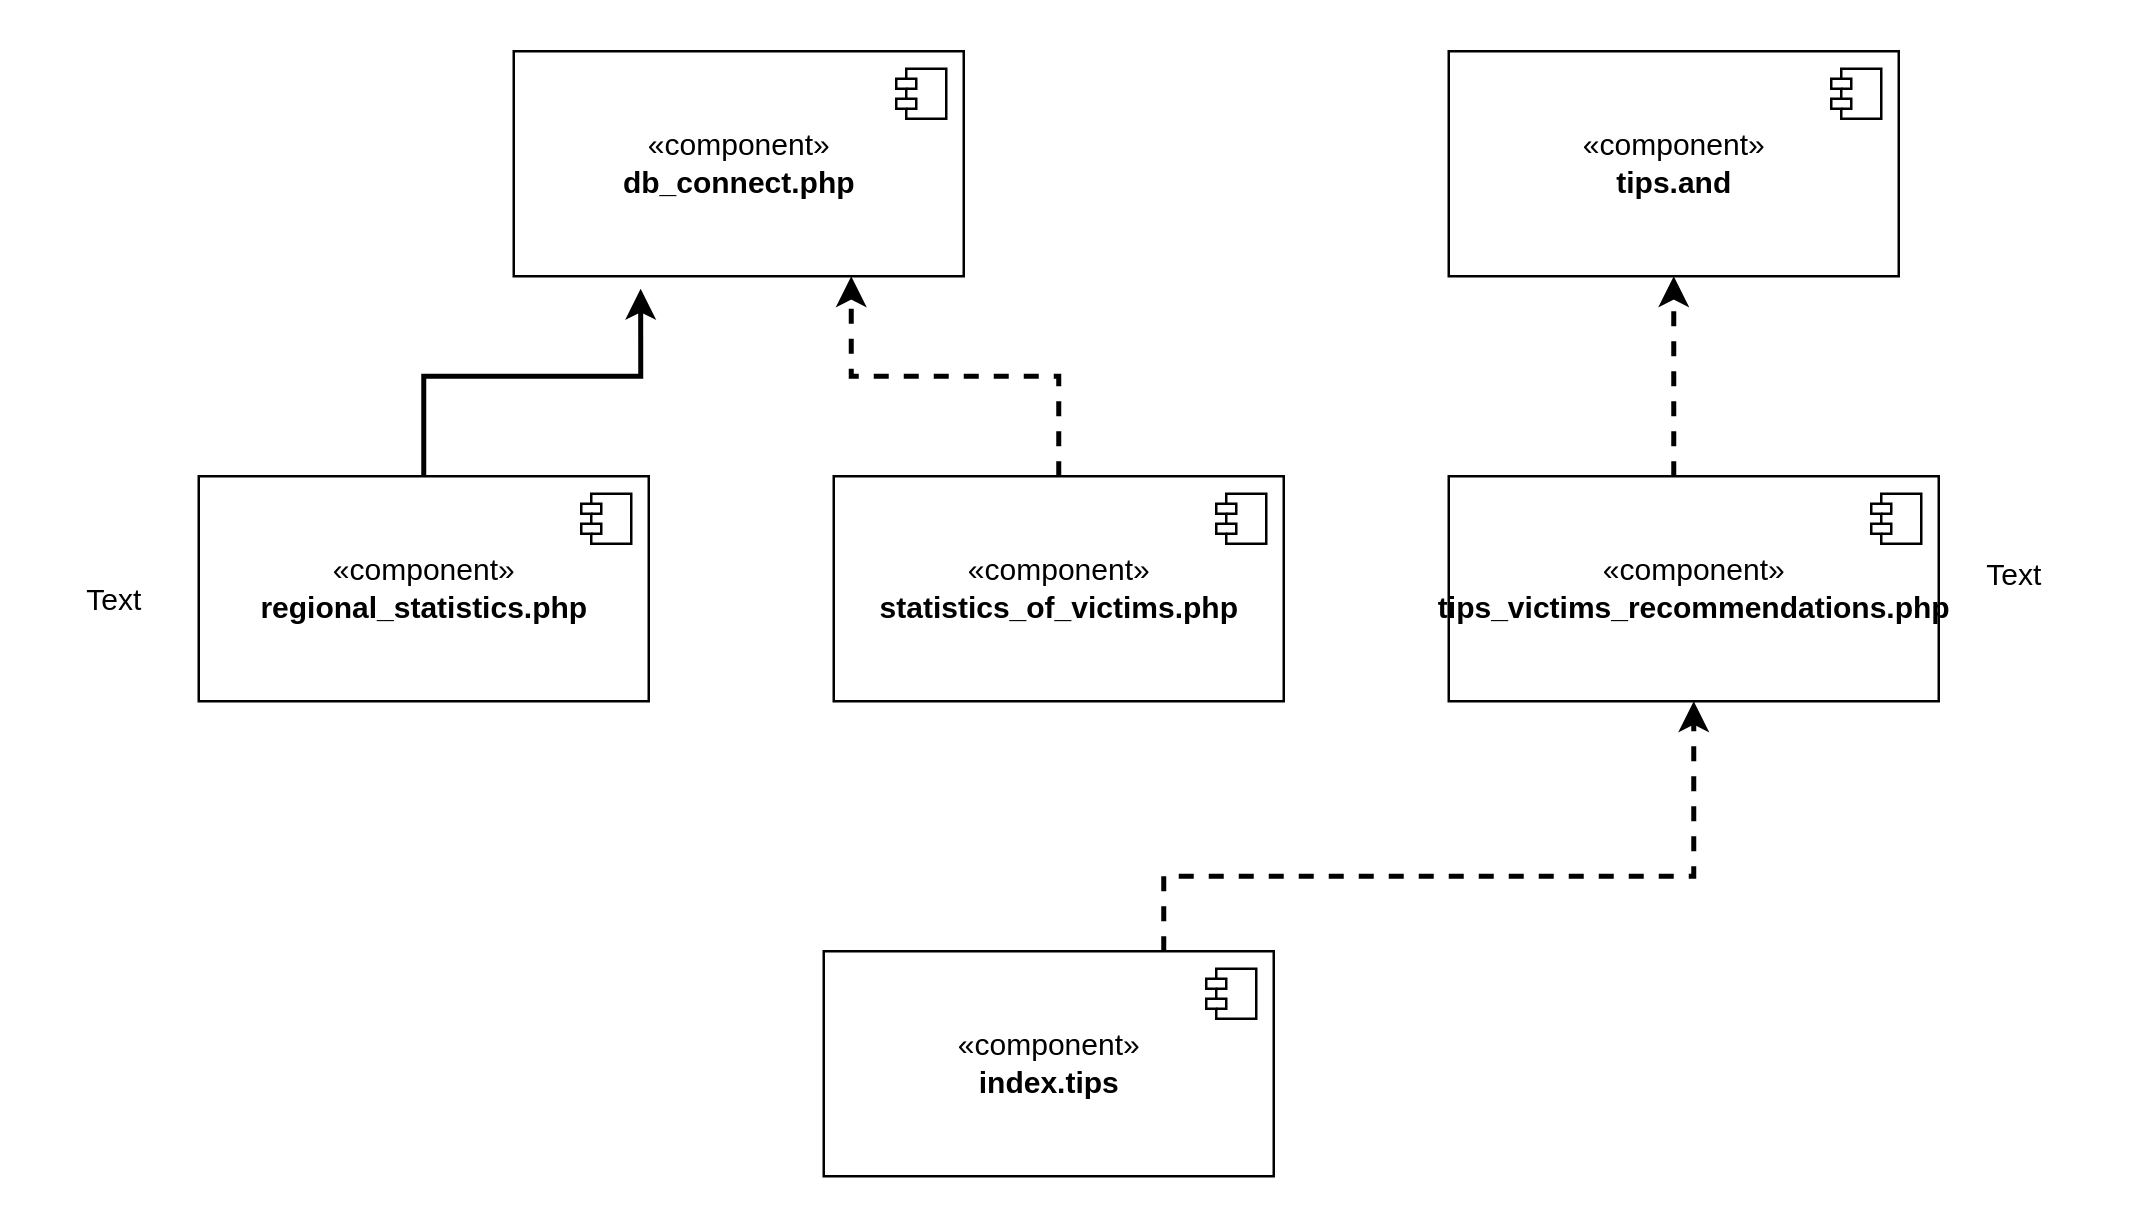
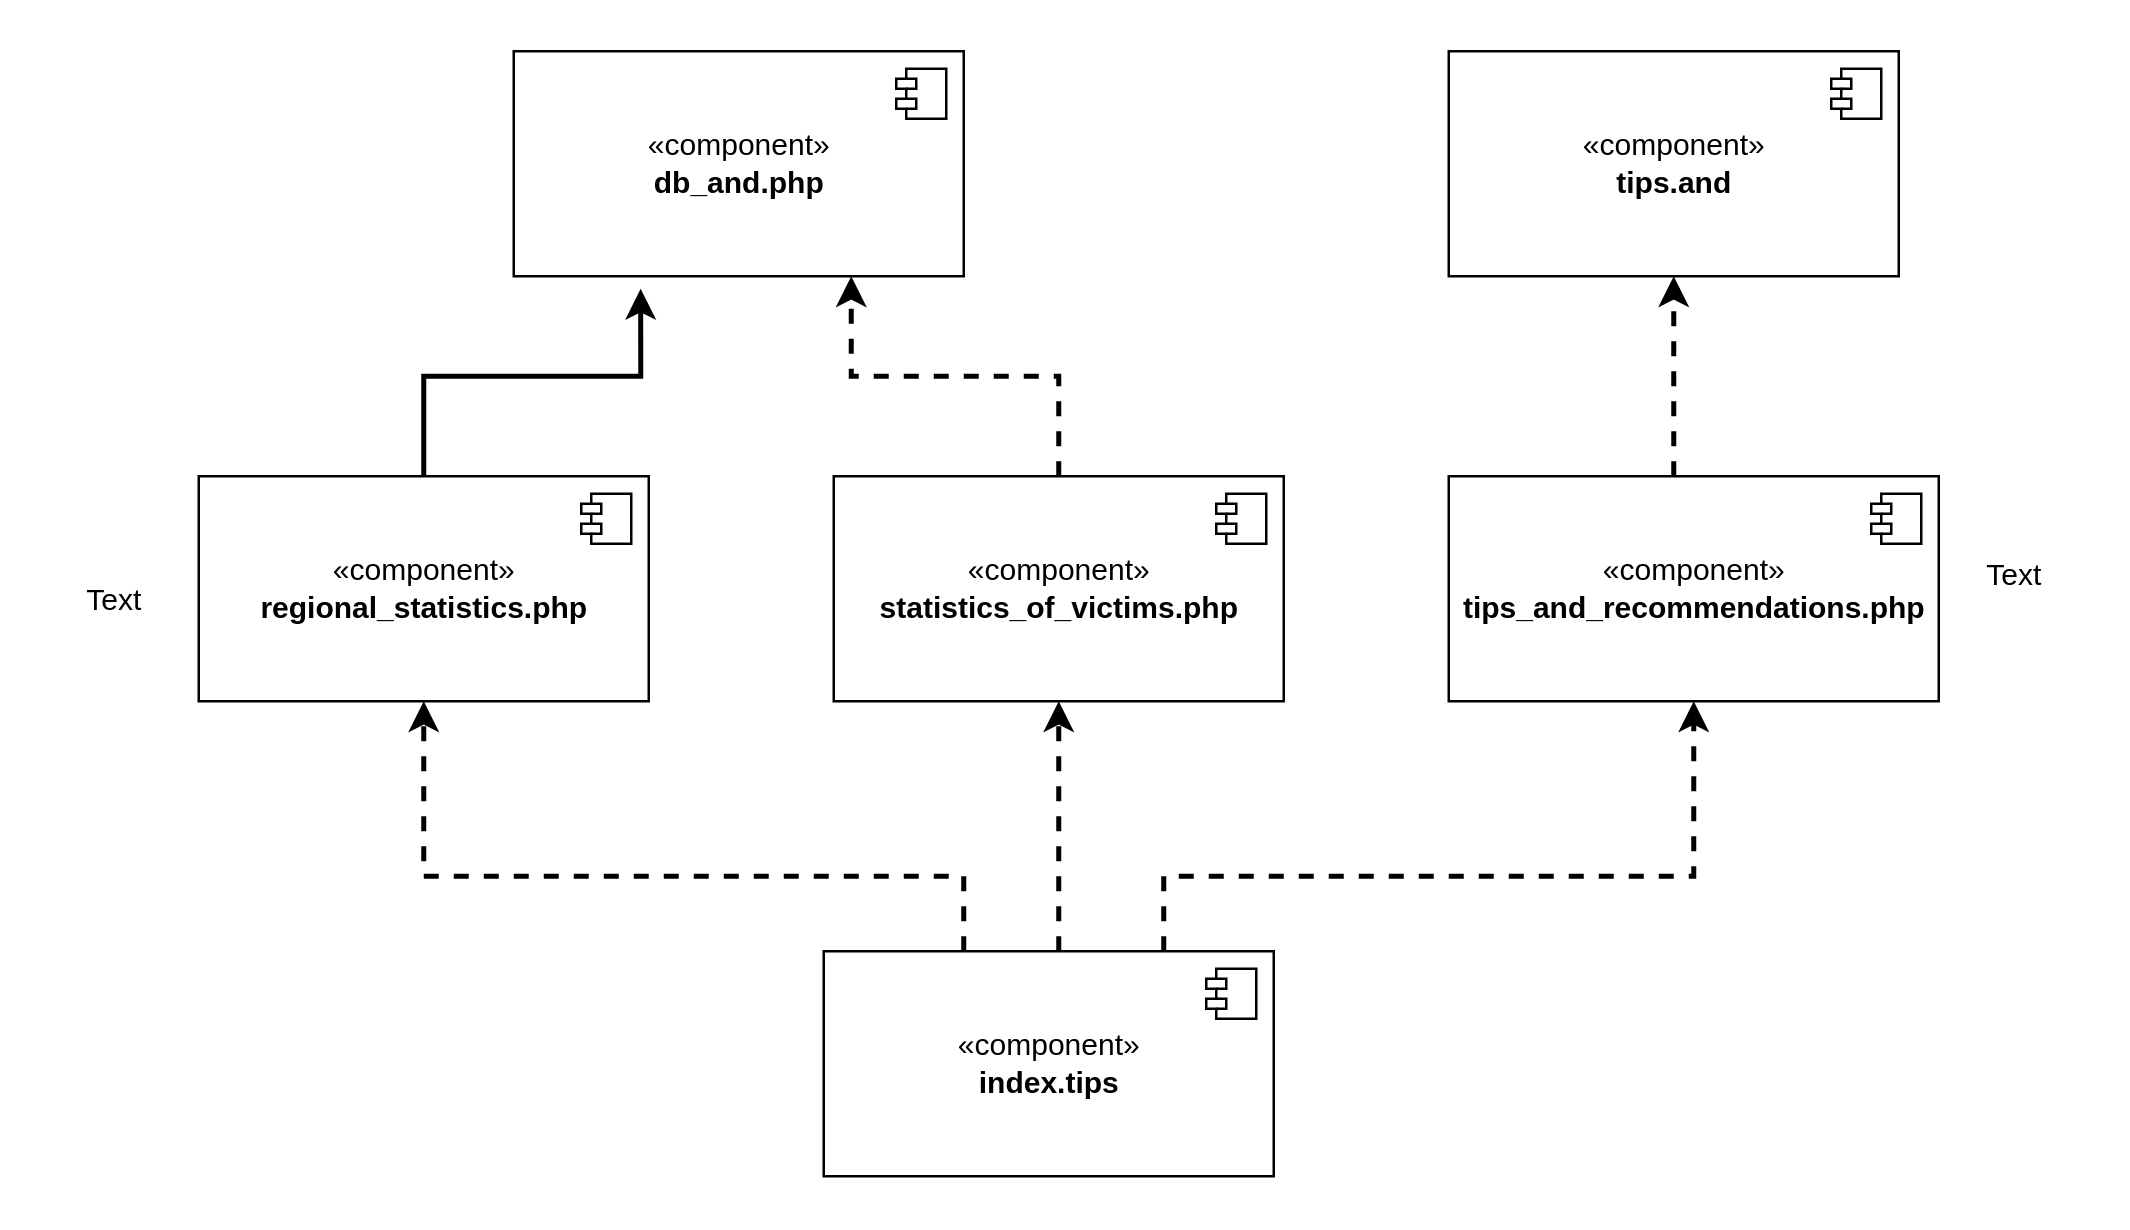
- <mxCell id="18" value="«component»&lt;br&gt;&lt;b&gt;db_connect.php&lt;/b&gt;" style="html=1;dropTarget=0;" parent="1" vertex="1"><mxGeometry x="205" y="20" width="180" height="90" as="geometry" /></mxCell>
+ <mxCell id="18" value="«component»&lt;br&gt;&lt;b&gt;db_and.php&lt;/b&gt;" style="html=1;dropTarget=0;" parent="1" vertex="1"><mxGeometry x="205" y="20" width="180" height="90" as="geometry" /></mxCell>
- <mxCell id="14" value="«component»&lt;br&gt;&lt;b&gt;tips_victims_recommendations.php&lt;/b&gt;" style="html=1;dropTarget=0;" parent="1" vertex="1"><mxGeometry x="579" y="190" width="196" height="90" as="geometry" /></mxCell>
+ <mxCell id="14" value="«component»&lt;br&gt;&lt;b&gt;tips_and_recommendations.php&lt;/b&gt;" style="html=1;dropTarget=0;" parent="1" vertex="1"><mxGeometry x="579" y="190" width="196" height="90" as="geometry" /></mxCell>
+ <mxCell id="2" style="edgeStyle=orthogonalEdgeStyle;rounded=0;orthogonalLoop=1;jettySize=auto;html=1;entryX=0.5;entryY=1;entryDx=0;entryDy=0;dashed=1;strokeWidth=2;" parent="1" source="5" target="11" edge="1"><mxGeometry relative="1" as="geometry"><Array as="points"><mxPoint x="423" y="350" /><mxPoint x="423" y="350" /></Array></mxGeometry></mxCell>
+ <mxCell id="3" style="edgeStyle=orthogonalEdgeStyle;rounded=0;orthogonalLoop=1;jettySize=auto;html=1;entryX=0.5;entryY=1;entryDx=0;entryDy=0;dashed=1;strokeWidth=2;" parent="1" source="5" target="8" edge="1"><mxGeometry relative="1" as="geometry"><Array as="points"><mxPoint x="385" y="350" /><mxPoint x="169" y="350" /></Array></mxGeometry></mxCell>
